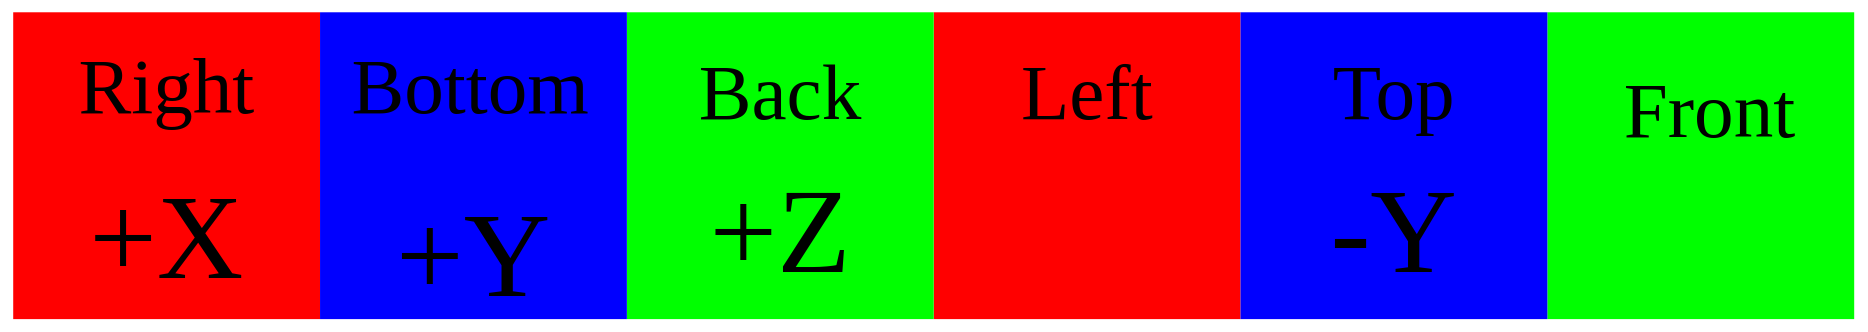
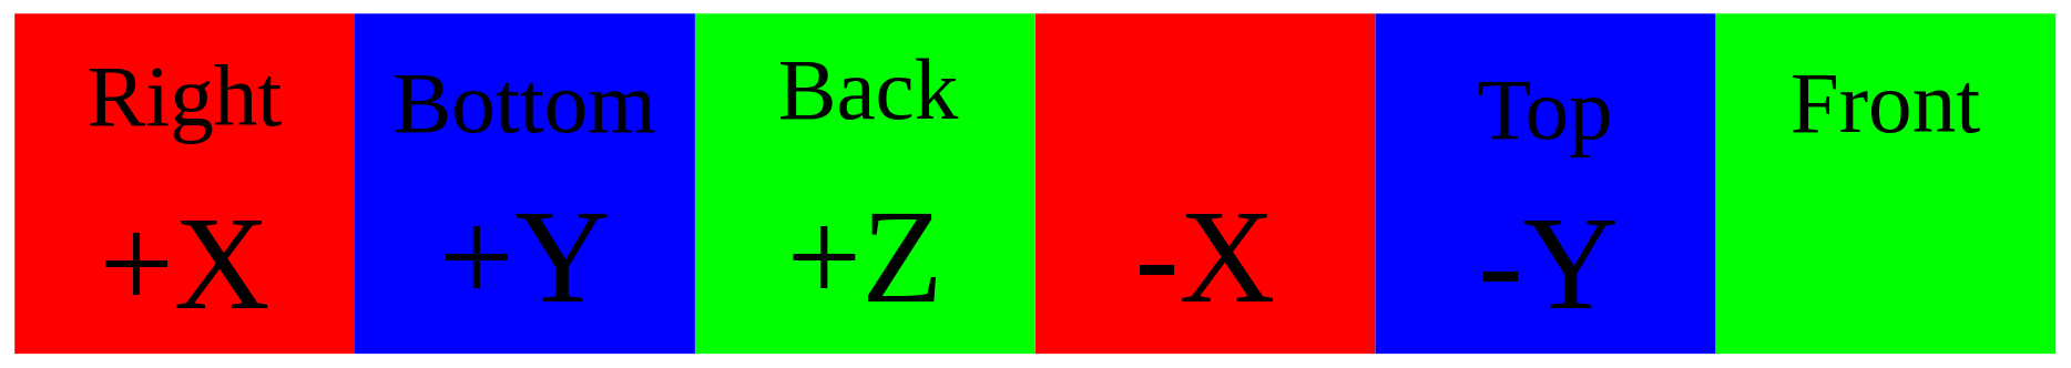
- <mxCell id="16" value="&lt;font style=&quot;font-size: 132px;&quot;&gt;Bottom&lt;/font&gt;" style="text;html=1;strokeColor=none;fillColor=none;align=center;verticalAlign=middle;whiteSpace=wrap;rounded=0;fontFamily=Roboto Mono;FType=g;fontSize=132;" vertex="1" parent="1"><mxGeometry x="547" y="40" width="472" height="210" as="geometry" /></mxCell>
+ <mxCell id="16" value="&lt;font style=&quot;font-size: 132px;&quot;&gt;Bottom&lt;/font&gt;" style="text;html=1;strokeColor=none;fillColor=none;align=center;verticalAlign=middle;whiteSpace=wrap;rounded=0;fontFamily=Roboto Mono;FType=g;fontSize=132;" vertex="1" parent="1"><mxGeometry x="552" y="50" width="472" height="210" as="geometry" /></mxCell>
- <mxCell id="11" value="&lt;font style=&quot;font-size: 132px;&quot;&gt;Back&lt;/font&gt;" style="text;html=1;strokeColor=none;fillColor=none;align=center;verticalAlign=middle;whiteSpace=wrap;rounded=0;fontFamily=Roboto Mono;FType=g;fontSize=132;" vertex="1" parent="1"><mxGeometry x="1064" y="50" width="472" height="210" as="geometry" /></mxCell>
+ <mxCell id="11" value="&lt;font style=&quot;font-size: 132px;&quot;&gt;Back&lt;/font&gt;" style="text;html=1;strokeColor=none;fillColor=none;align=center;verticalAlign=middle;whiteSpace=wrap;rounded=0;fontFamily=Roboto Mono;FType=g;fontSize=132;" vertex="1" parent="1"><mxGeometry x="1069" y="30" width="472" height="210" as="geometry" /></mxCell>
- <mxCell id="8" value="&lt;font style=&quot;font-size: 132px;&quot;&gt;Left&lt;/font&gt;" style="text;html=1;strokeColor=none;fillColor=none;align=center;verticalAlign=middle;whiteSpace=wrap;rounded=0;fontFamily=Roboto Mono;FType=g;fontSize=132;" vertex="1" parent="1"><mxGeometry x="1576" y="50" width="472" height="210" as="geometry" /></mxCell>
- <mxCell id="13" value="&lt;font style=&quot;font-size: 132px;&quot;&gt;Top&lt;/font&gt;" style="text;html=1;strokeColor=none;fillColor=none;align=center;verticalAlign=middle;whiteSpace=wrap;rounded=0;fontFamily=Roboto Mono;FType=g;fontSize=132;" vertex="1" parent="1"><mxGeometry x="2088" y="50" width="472" height="210" as="geometry" /></mxCell>
+ <mxCell id="13" value="&lt;font style=&quot;font-size: 132px;&quot;&gt;Top&lt;/font&gt;" style="text;html=1;strokeColor=none;fillColor=none;align=center;verticalAlign=middle;whiteSpace=wrap;rounded=0;fontFamily=Roboto Mono;FType=g;fontSize=132;" vertex="1" parent="1"><mxGeometry x="2088" y="60" width="472" height="210" as="geometry" /></mxCell>
- <mxCell id="6" value="&lt;font style=&quot;font-size: 132px;&quot;&gt;Front&lt;/font&gt;" style="text;html=1;strokeColor=none;fillColor=none;align=center;verticalAlign=middle;whiteSpace=wrap;rounded=0;fontFamily=Roboto Mono;FType=g;fontSize=132;" vertex="1" parent="1"><mxGeometry x="2615" y="80" width="472" height="210" as="geometry" /></mxCell>
+ <mxCell id="6" value="&lt;font style=&quot;font-size: 132px;&quot;&gt;Front&lt;/font&gt;" style="text;html=1;strokeColor=none;fillColor=none;align=center;verticalAlign=middle;whiteSpace=wrap;rounded=0;fontFamily=Roboto Mono;FType=g;fontSize=132;" vertex="1" parent="1"><mxGeometry x="2600" y="50" width="472" height="210" as="geometry" /></mxCell>
+ <mxCell id="9" value="&lt;font style=&quot;font-size: 200px;&quot; face=&quot;Roboto Mono&quot;&gt;-X&lt;/font&gt;" style="text;html=1;strokeColor=none;fillColor=none;align=center;verticalAlign=middle;whiteSpace=wrap;rounded=0;fontSize=200;" vertex="1" parent="1"><mxGeometry x="1576" y="280" width="472" height="210" as="geometry" /></mxCell>
- <mxCell id="14" value="&lt;font style=&quot;font-size: 200px;&quot; face=&quot;Roboto Mono&quot;&gt;-Y&lt;/font&gt;" style="text;html=1;strokeColor=none;fillColor=none;align=center;verticalAlign=middle;whiteSpace=wrap;rounded=0;fontSize=200;" vertex="1" parent="1"><mxGeometry x="2088" y="280" width="472" height="210" as="geometry" /></mxCell>
+ <mxCell id="14" value="&lt;font style=&quot;font-size: 200px;&quot; face=&quot;Roboto Mono&quot;&gt;-Y&lt;/font&gt;" style="text;html=1;strokeColor=none;fillColor=none;align=center;verticalAlign=middle;whiteSpace=wrap;rounded=0;fontSize=200;" vertex="1" parent="1"><mxGeometry x="2093" y="290" width="472" height="210" as="geometry" /></mxCell>
- <mxCell id="17" value="&lt;font style=&quot;font-size: 200px;&quot; face=&quot;Roboto Mono&quot;&gt;+Y&lt;/font&gt;" style="text;html=1;strokeColor=none;fillColor=none;align=center;verticalAlign=middle;whiteSpace=wrap;rounded=0;fontSize=200;" vertex="1" parent="1"><mxGeometry x="552" y="320" width="472" height="210" as="geometry" /></mxCell>
+ <mxCell id="17" value="&lt;font style=&quot;font-size: 200px;&quot; face=&quot;Roboto Mono&quot;&gt;+Y&lt;/font&gt;" style="text;html=1;strokeColor=none;fillColor=none;align=center;verticalAlign=middle;whiteSpace=wrap;rounded=0;fontSize=200;" vertex="1" parent="1"><mxGeometry x="552" y="280" width="472" height="210" as="geometry" /></mxCell>
